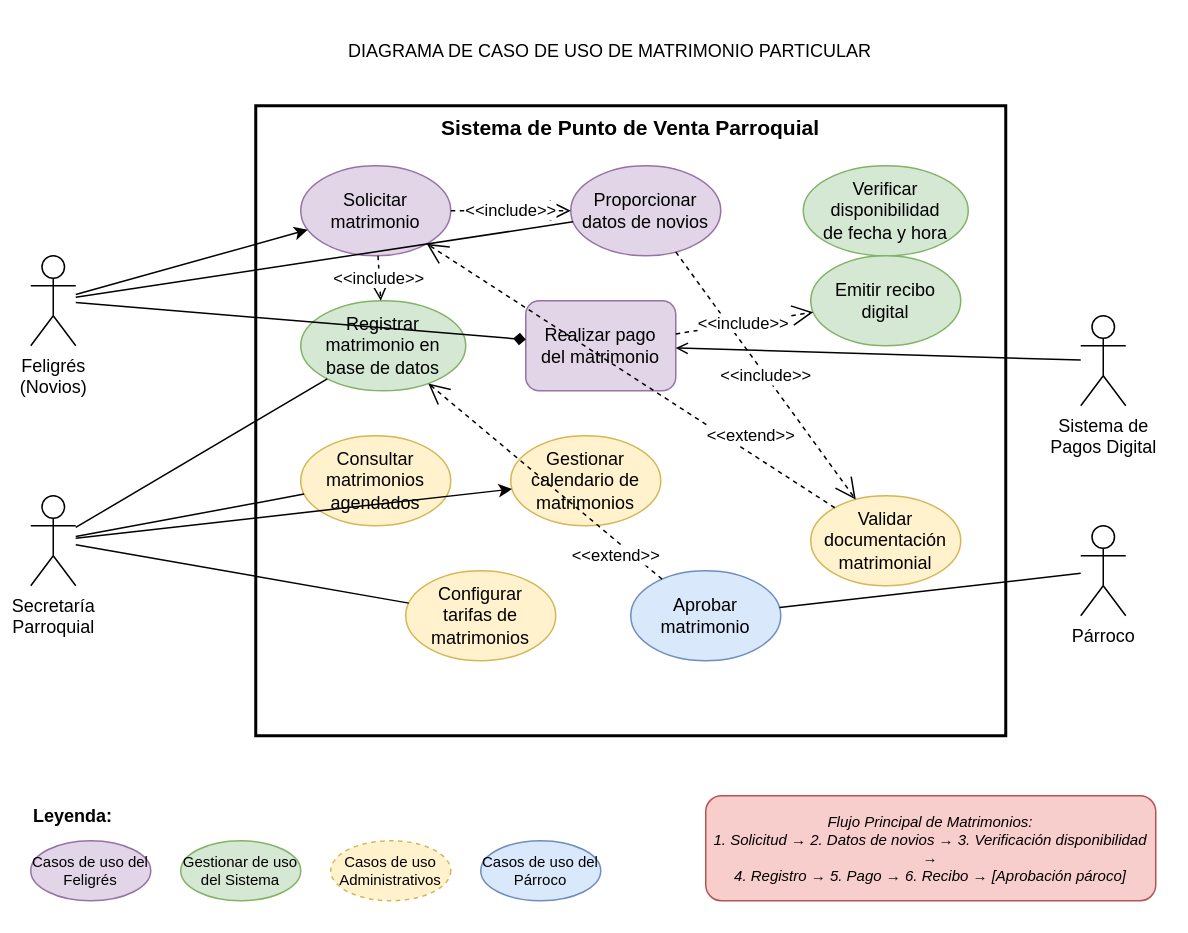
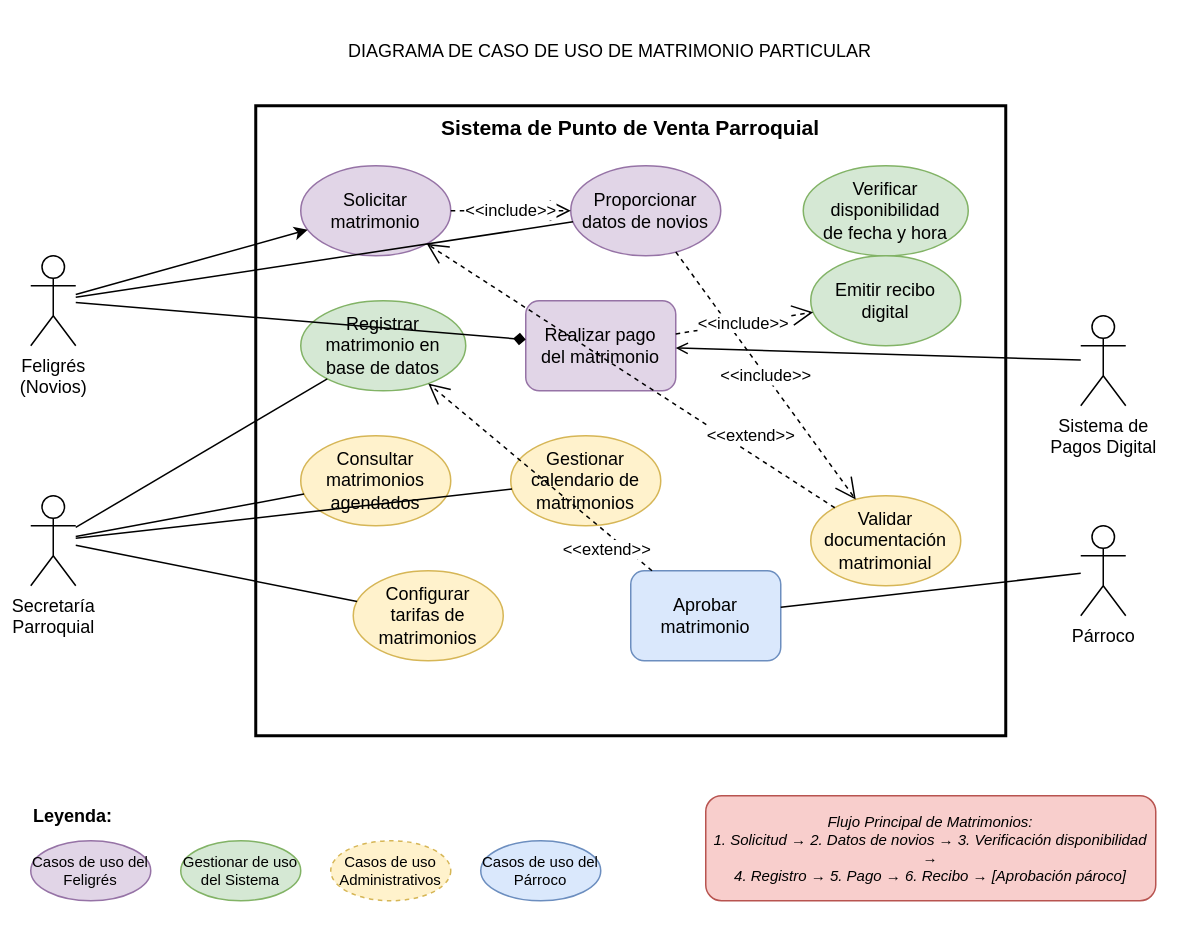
- <mxCell id="29" value="&amp;lt;&amp;lt;include&amp;gt;&amp;gt;" style="endArrow=open;endSize=12;dashed=1;html=1;rounded=0;" parent="1" source="7" target="10" edge="1"><mxGeometry width="160" relative="1" as="geometry"><mxPoint x="270" y="210" as="sourcePoint" /><mxPoint x="430" y="210" as="targetPoint" /></mxGeometry></mxCell>
- <mxCell id="22" value="" style="endArrow=classic;html=1;rounded=0;" parent="1" source="4" target="14" edge="1"><mxGeometry width="50" height="50" relative="1" as="geometry"><mxPoint x="270" y="390" as="sourcePoint" /><mxPoint x="320" y="340" as="targetPoint" /></mxGeometry></mxCell>
+ <mxCell id="22" value="" style="endArrow=none;html=1;rounded=0;" parent="1" source="4" target="14" edge="1"><mxGeometry width="50" height="50" relative="1" as="geometry"><mxPoint x="270" y="390" as="sourcePoint" /><mxPoint x="320" y="340" as="targetPoint" /></mxGeometry></mxCell>
- <mxCell id="16" value="Configurar&#10;tarifas de&#10;matrimonios" style="ellipse;whiteSpace=wrap;html=1;fillColor=#fff2cc;strokeColor=#d6b656;" parent="1" vertex="1"><mxGeometry x="270" y="380" width="100" height="60" as="geometry" /></mxCell>
+ <mxCell id="16" value="Configurar&#10;tarifas de&#10;matrimonios" style="ellipse;whiteSpace=wrap;html=1;fillColor=#fff2cc;strokeColor=#d6b656;" parent="1" vertex="1"><mxGeometry x="235" y="380" width="100" height="60" as="geometry" /></mxCell>
- <mxCell id="17" value="Aprobar&#10;matrimonio" style="ellipse;whiteSpace=wrap;html=1;fillColor=#dae8fc;strokeColor=#6c8ebf;" parent="1" vertex="1"><mxGeometry x="420" y="380" width="100" height="60" as="geometry" /></mxCell>
+ <mxCell id="17" value="Aprobar&#10;matrimonio" style="whiteSpace=wrap;html=1;fillColor=#dae8fc;strokeColor=#6c8ebf;rounded=1;" parent="1" vertex="1"><mxGeometry x="420" y="380" width="100" height="60" as="geometry" /></mxCell>
